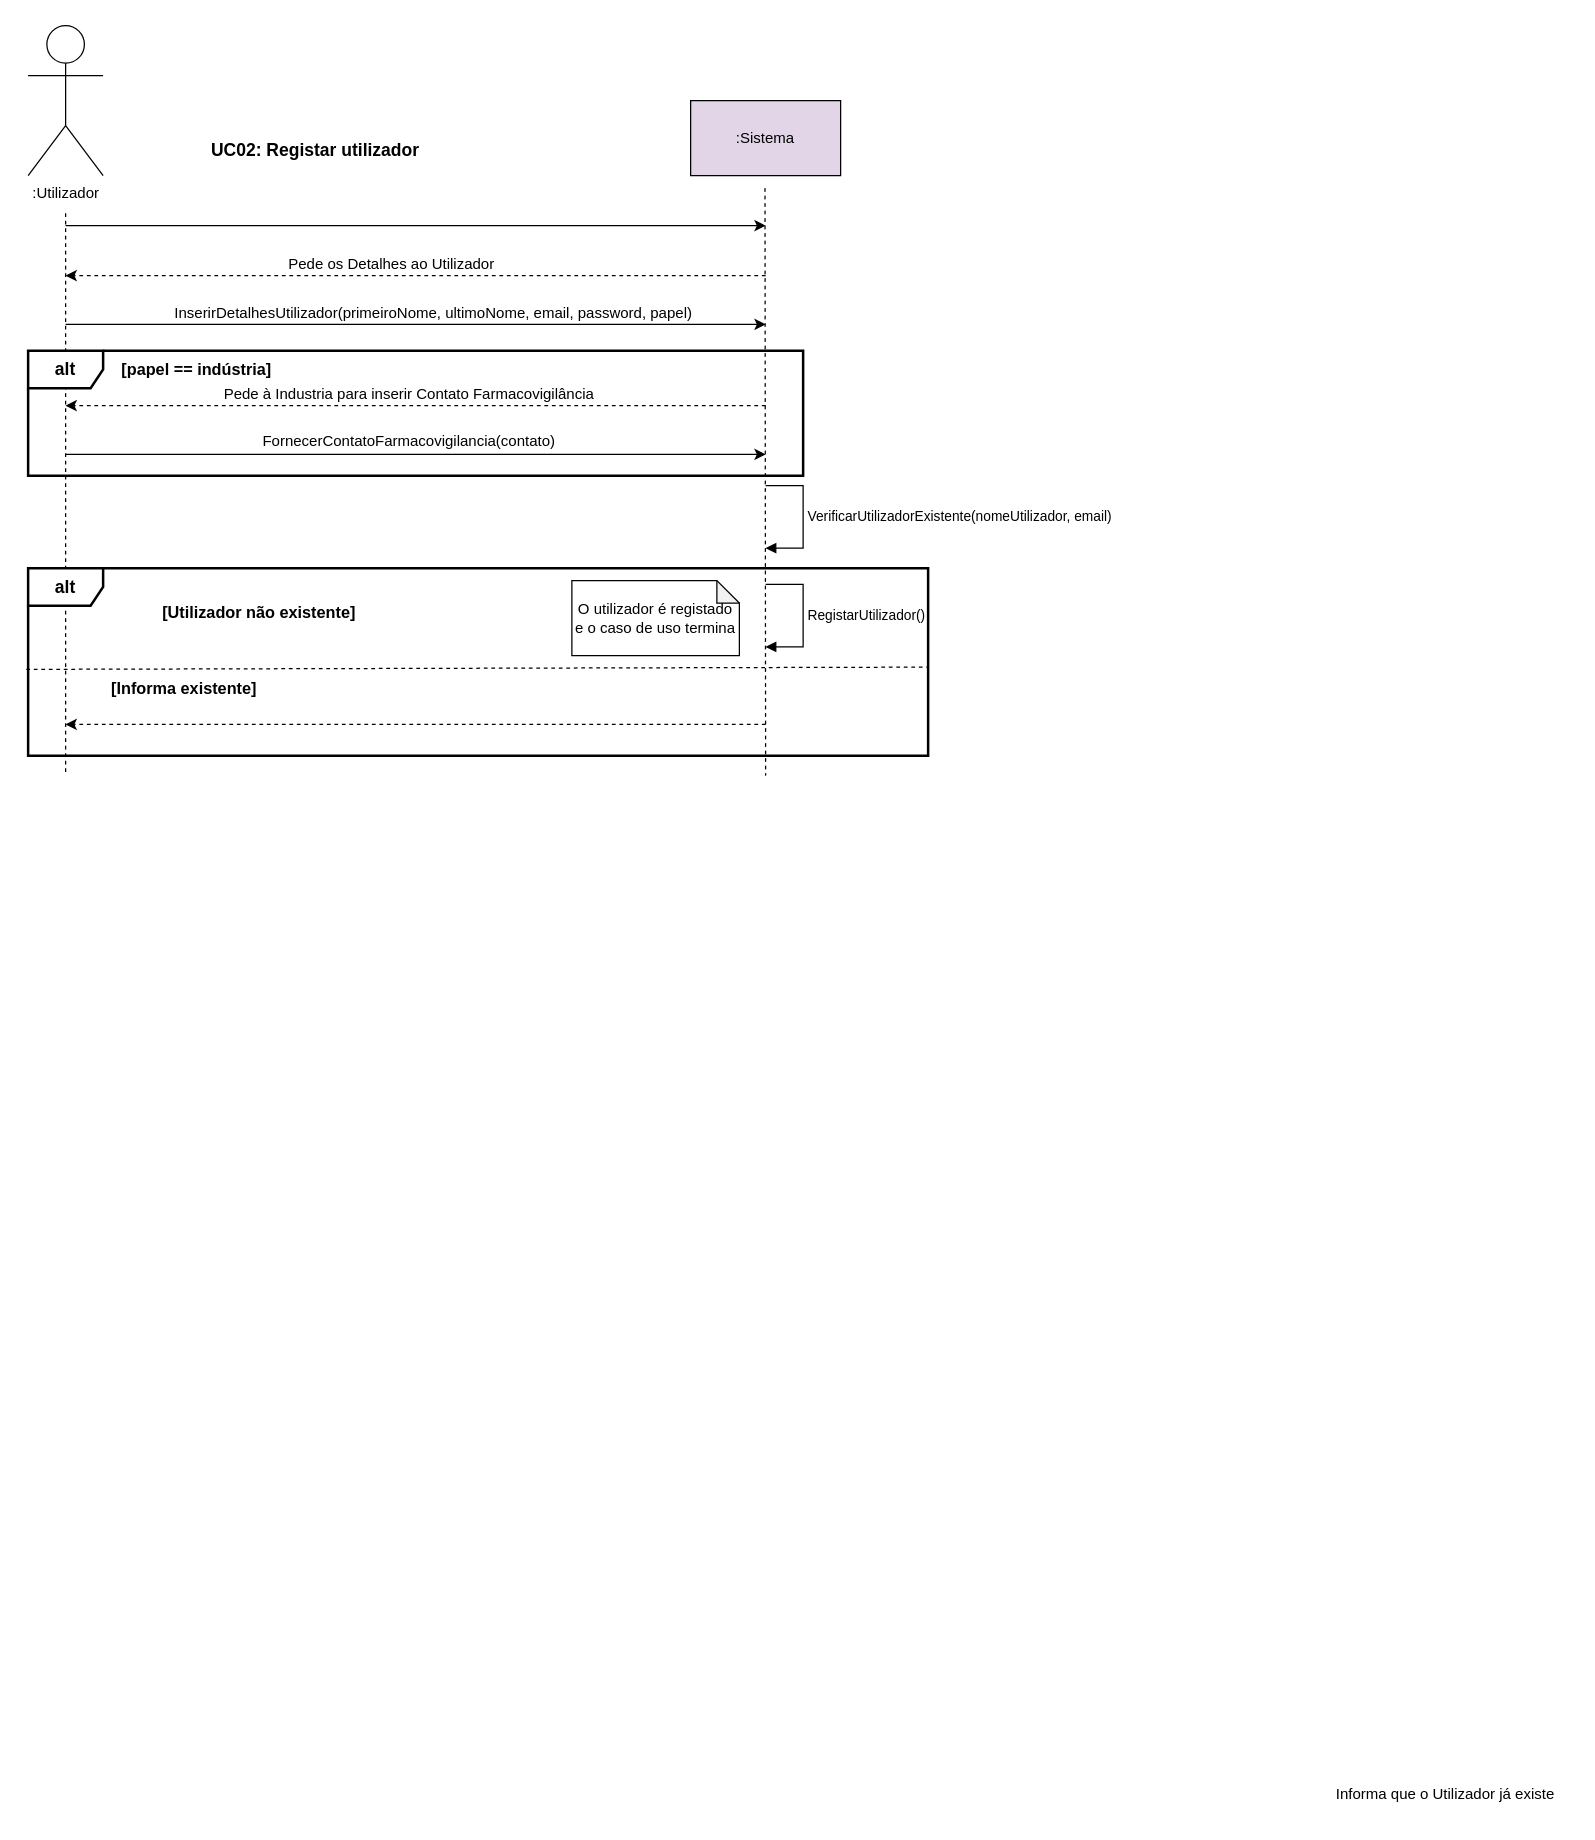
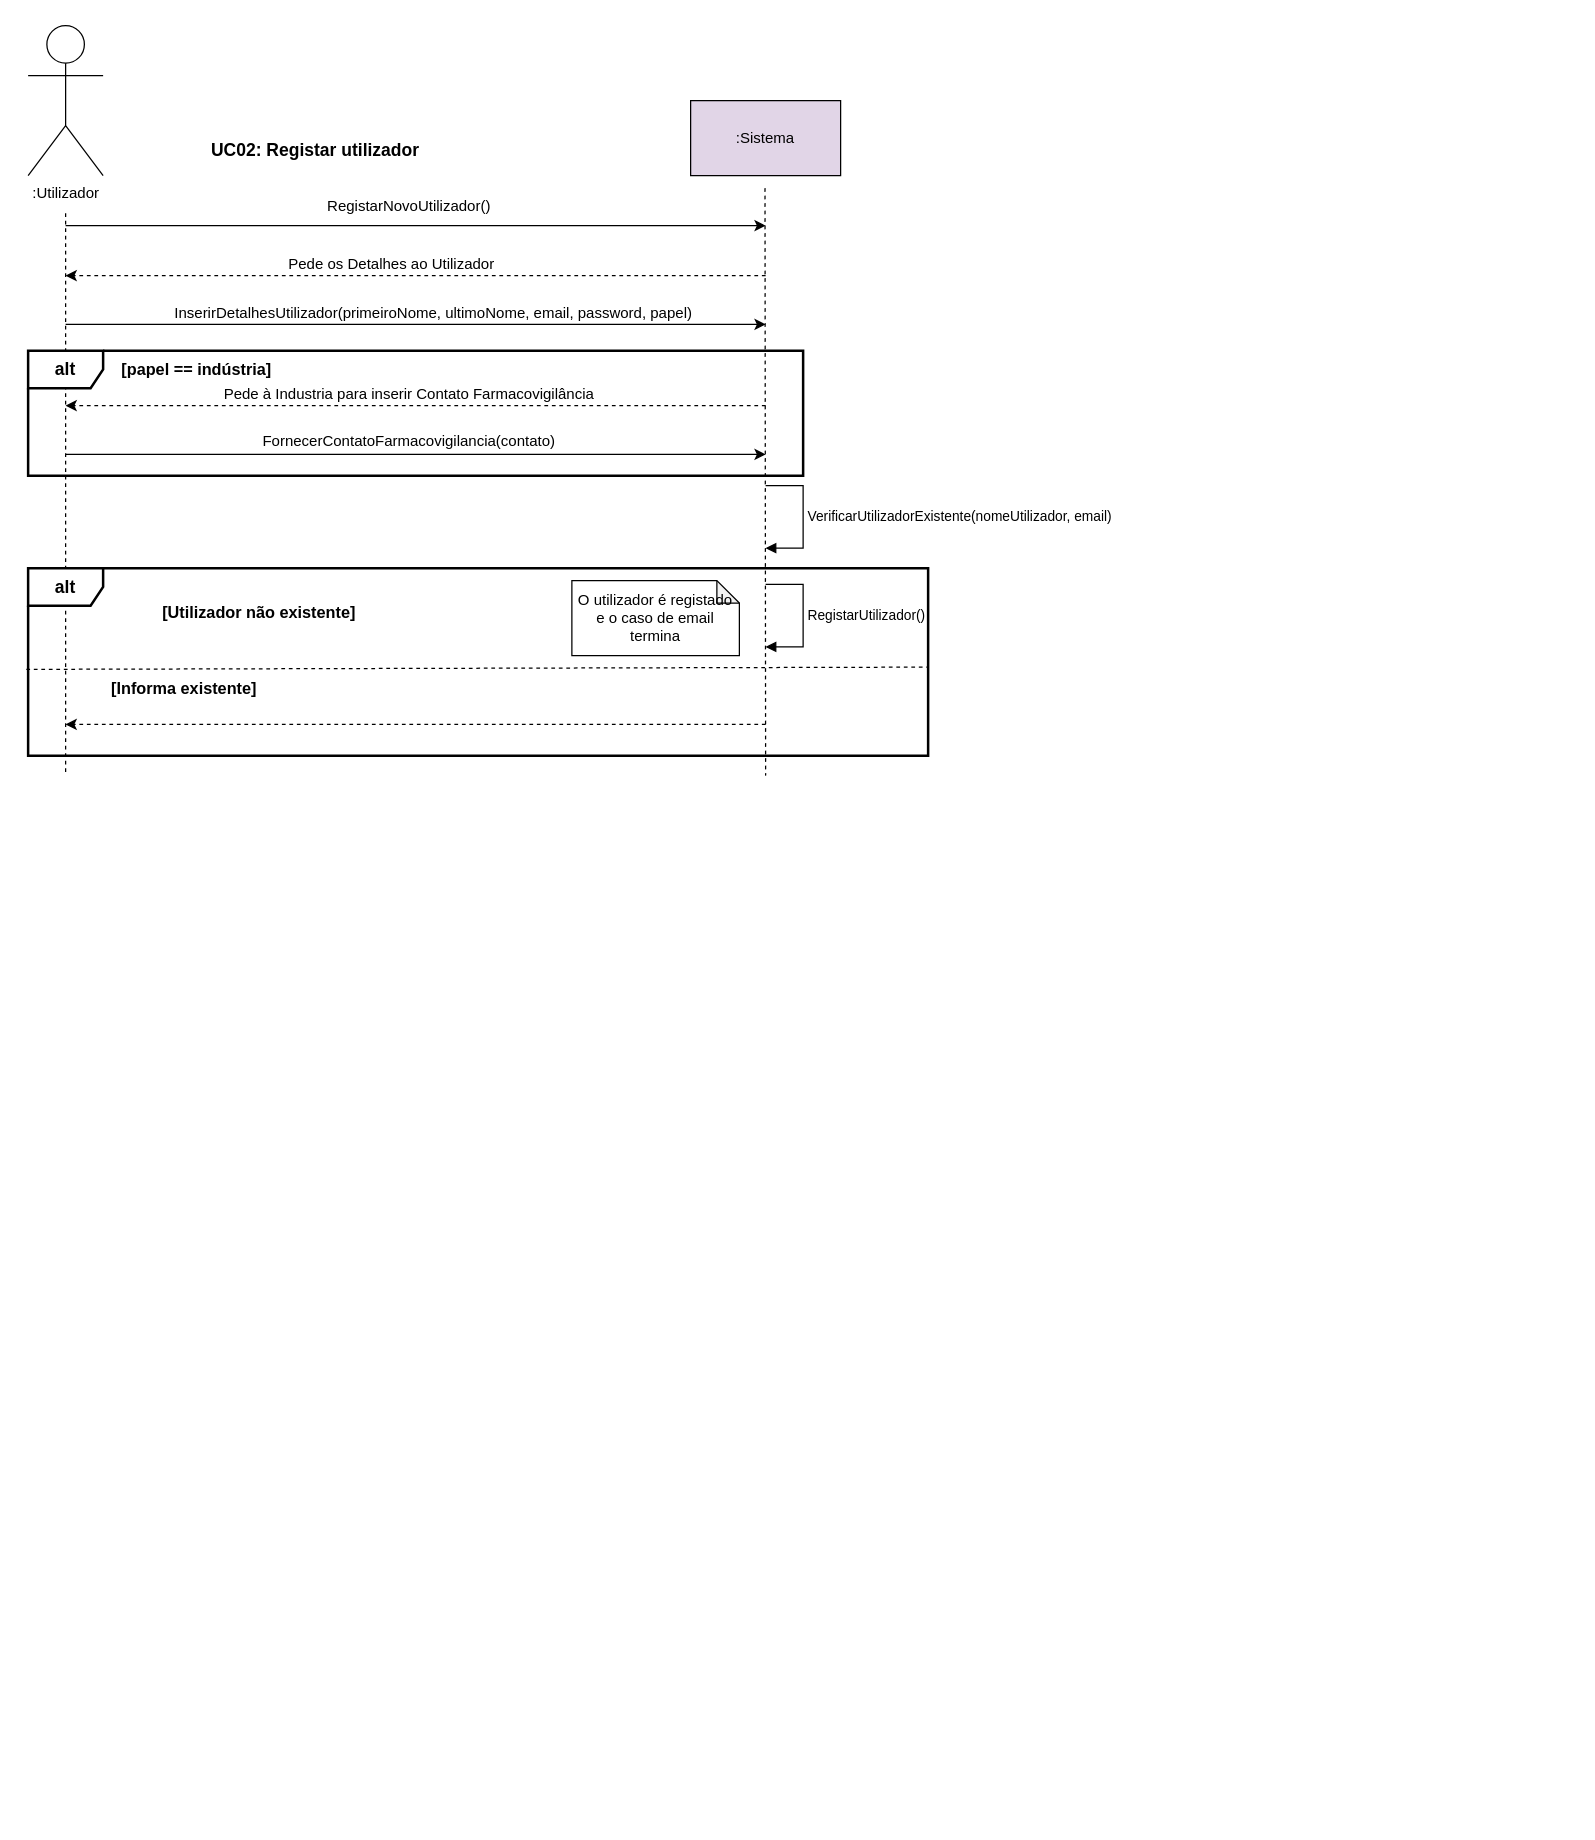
+ <mxCell id="8" value="RegistarNovoUtilizador()" style="text;html=1;strokeColor=none;fillColor=none;align=center;verticalAlign=middle;whiteSpace=wrap;rounded=0;" parent="1" vertex="1"><mxGeometry x="252" y="150" width="150" height="30" as="geometry" /></mxCell>
- <mxCell id="21" value="O utilizador é registado e o caso de uso termina" style="shape=note;whiteSpace=wrap;html=1;backgroundOutline=1;darkOpacity=0.05;size=18;" parent="1" vertex="1"><mxGeometry x="457" y="464" width="134" height="60" as="geometry" /></mxCell>
+ <mxCell id="21" value="O utilizador é registado e o caso de email termina" style="shape=note;whiteSpace=wrap;html=1;backgroundOutline=1;darkOpacity=0.05;size=18;" parent="1" vertex="1"><mxGeometry x="457" y="464" width="134" height="60" as="geometry" /></mxCell>
- <mxCell id="25" value="Informa que o Utilizador já existe" style="text;html=1;strokeColor=none;fillColor=none;align=center;verticalAlign=middle;whiteSpace=wrap;rounded=0;" parent="1" vertex="1"><mxGeometry x="1058" y="1420" width="196" height="30" as="geometry" /></mxCell>
